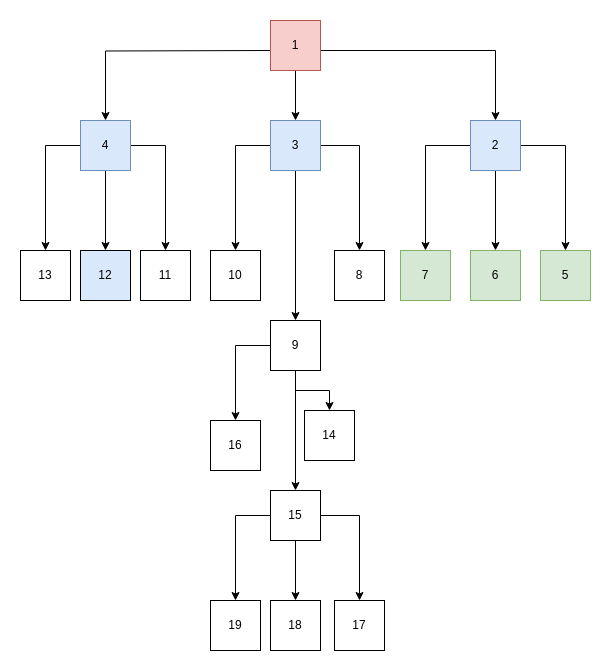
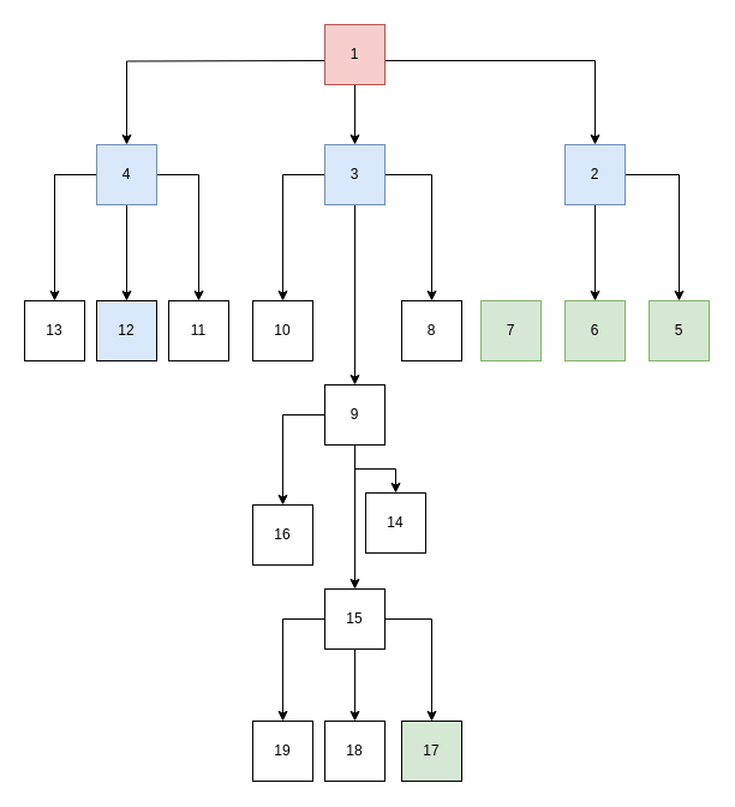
- <mxCell id="16" style="edgeStyle=orthogonalEdgeStyle;rounded=0;orthogonalLoop=1;jettySize=auto;html=1;" parent="1" source="17" target="27" edge="1"><mxGeometry relative="1" as="geometry" /></mxCell>
- <mxCell id="38" value="17" style="whiteSpace=wrap;html=1;aspect=fixed;" vertex="1" parent="1"><mxGeometry x="334" y="600" width="50" height="50" as="geometry" /></mxCell>
+ <mxCell id="38" value="17" style="whiteSpace=wrap;html=1;aspect=fixed;fillColor=#d5e8d4;" vertex="1" parent="1"><mxGeometry x="334" y="600" width="50" height="50" as="geometry" /></mxCell>
